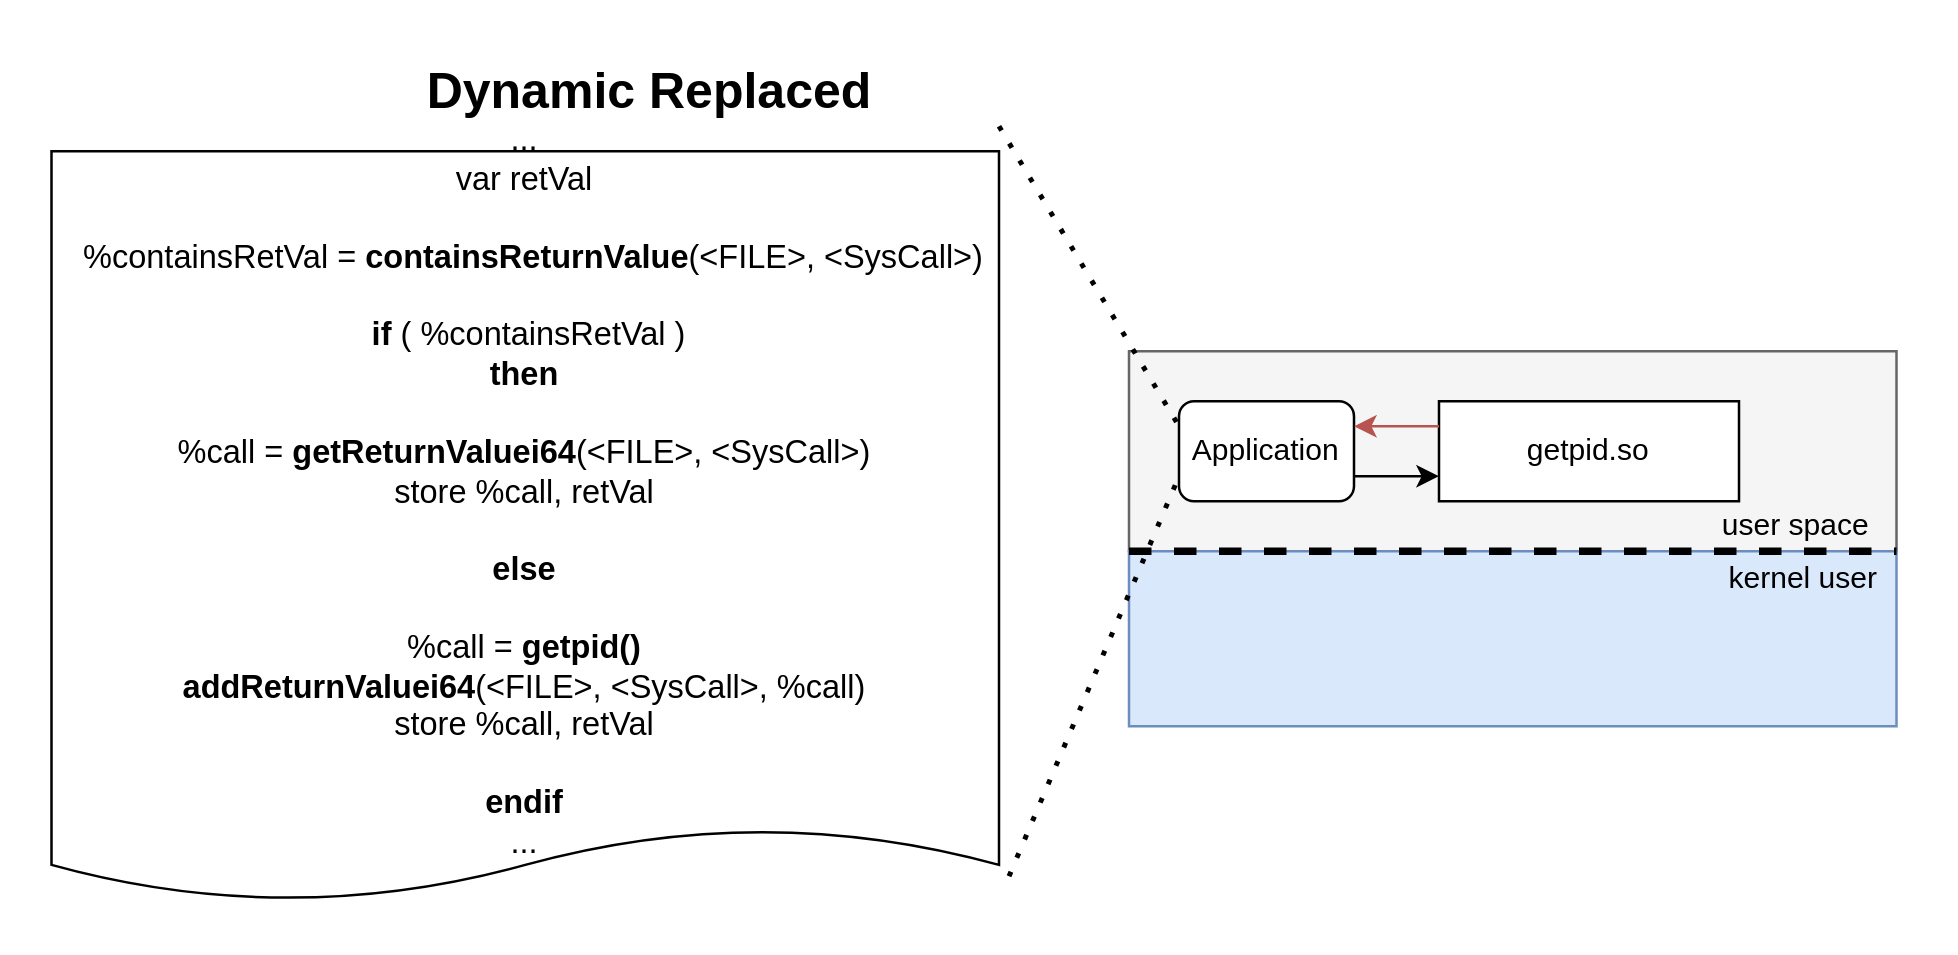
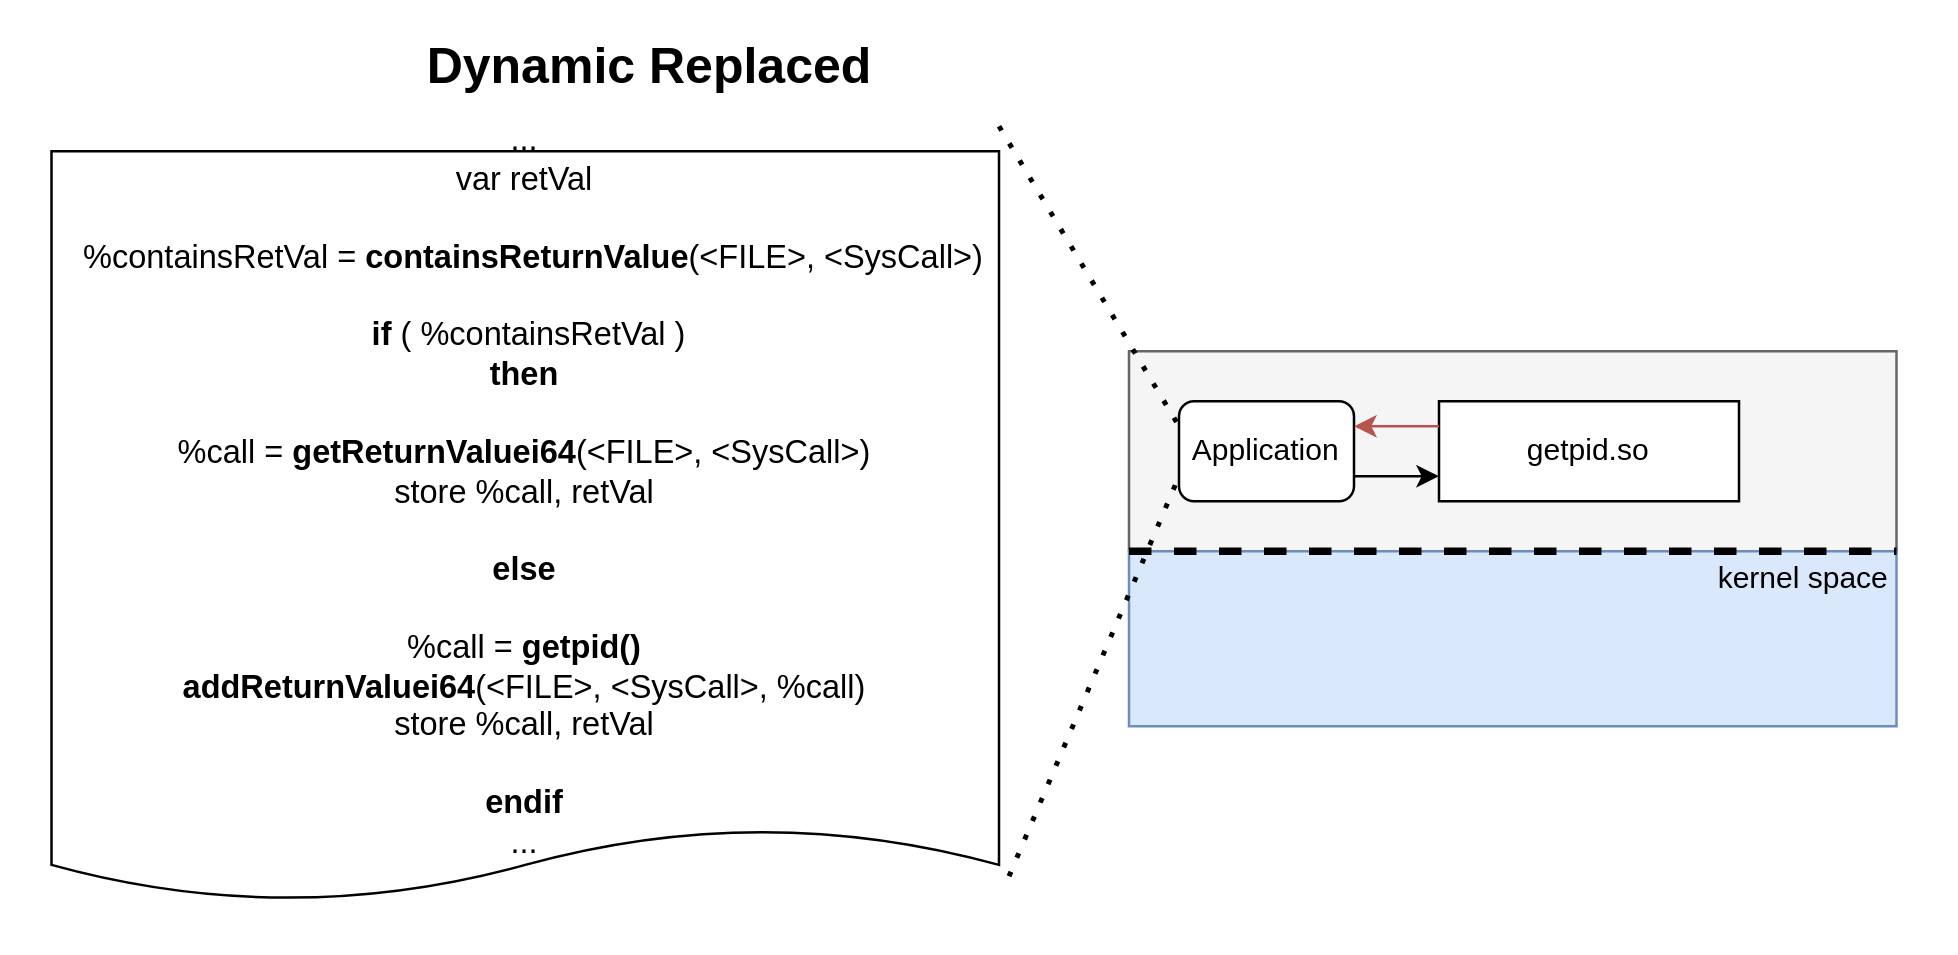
- <mxCell id="3" value="&lt;font style=&quot;font-size: 20px&quot;&gt;Dynamic Replaced&lt;/font&gt;" style="text;html=1;strokeColor=none;fillColor=none;align=center;verticalAlign=middle;whiteSpace=wrap;rounded=0;fontStyle=1;fontSize=20;" vertex="1" parent="1"><mxGeometry x="166" width="187" height="30" as="geometry" y="20" /></mxCell>
+ <mxCell id="3" value="&lt;font style=&quot;font-size: 20px&quot;&gt;Dynamic Replaced&lt;/font&gt;" style="text;html=1;strokeColor=none;fillColor=none;align=center;verticalAlign=middle;whiteSpace=wrap;rounded=0;fontStyle=1;fontSize=20;" vertex="1" parent="1"><mxGeometry x="166" y="10" width="187" height="30" as="geometry" /></mxCell>
- <mxCell id="8" value="user space" style="text;html=1;strokeColor=none;fillColor=none;align=center;verticalAlign=middle;whiteSpace=wrap;rounded=0;" vertex="1" parent="1"><mxGeometry x="678" y="200" width="80" height="20" as="geometry" /></mxCell>
- <mxCell id="9" value="kernel user" style="text;html=1;strokeColor=none;fillColor=none;align=center;verticalAlign=middle;whiteSpace=wrap;rounded=0;" vertex="1" parent="1"><mxGeometry x="681" y="220.62" width="80" height="20" as="geometry" /></mxCell>
+ <mxCell id="9" value="kernel space" style="text;html=1;strokeColor=none;fillColor=none;align=center;verticalAlign=middle;whiteSpace=wrap;rounded=0;" vertex="1" parent="1"><mxGeometry x="681" y="220.62" width="80" height="20" as="geometry" /></mxCell>
